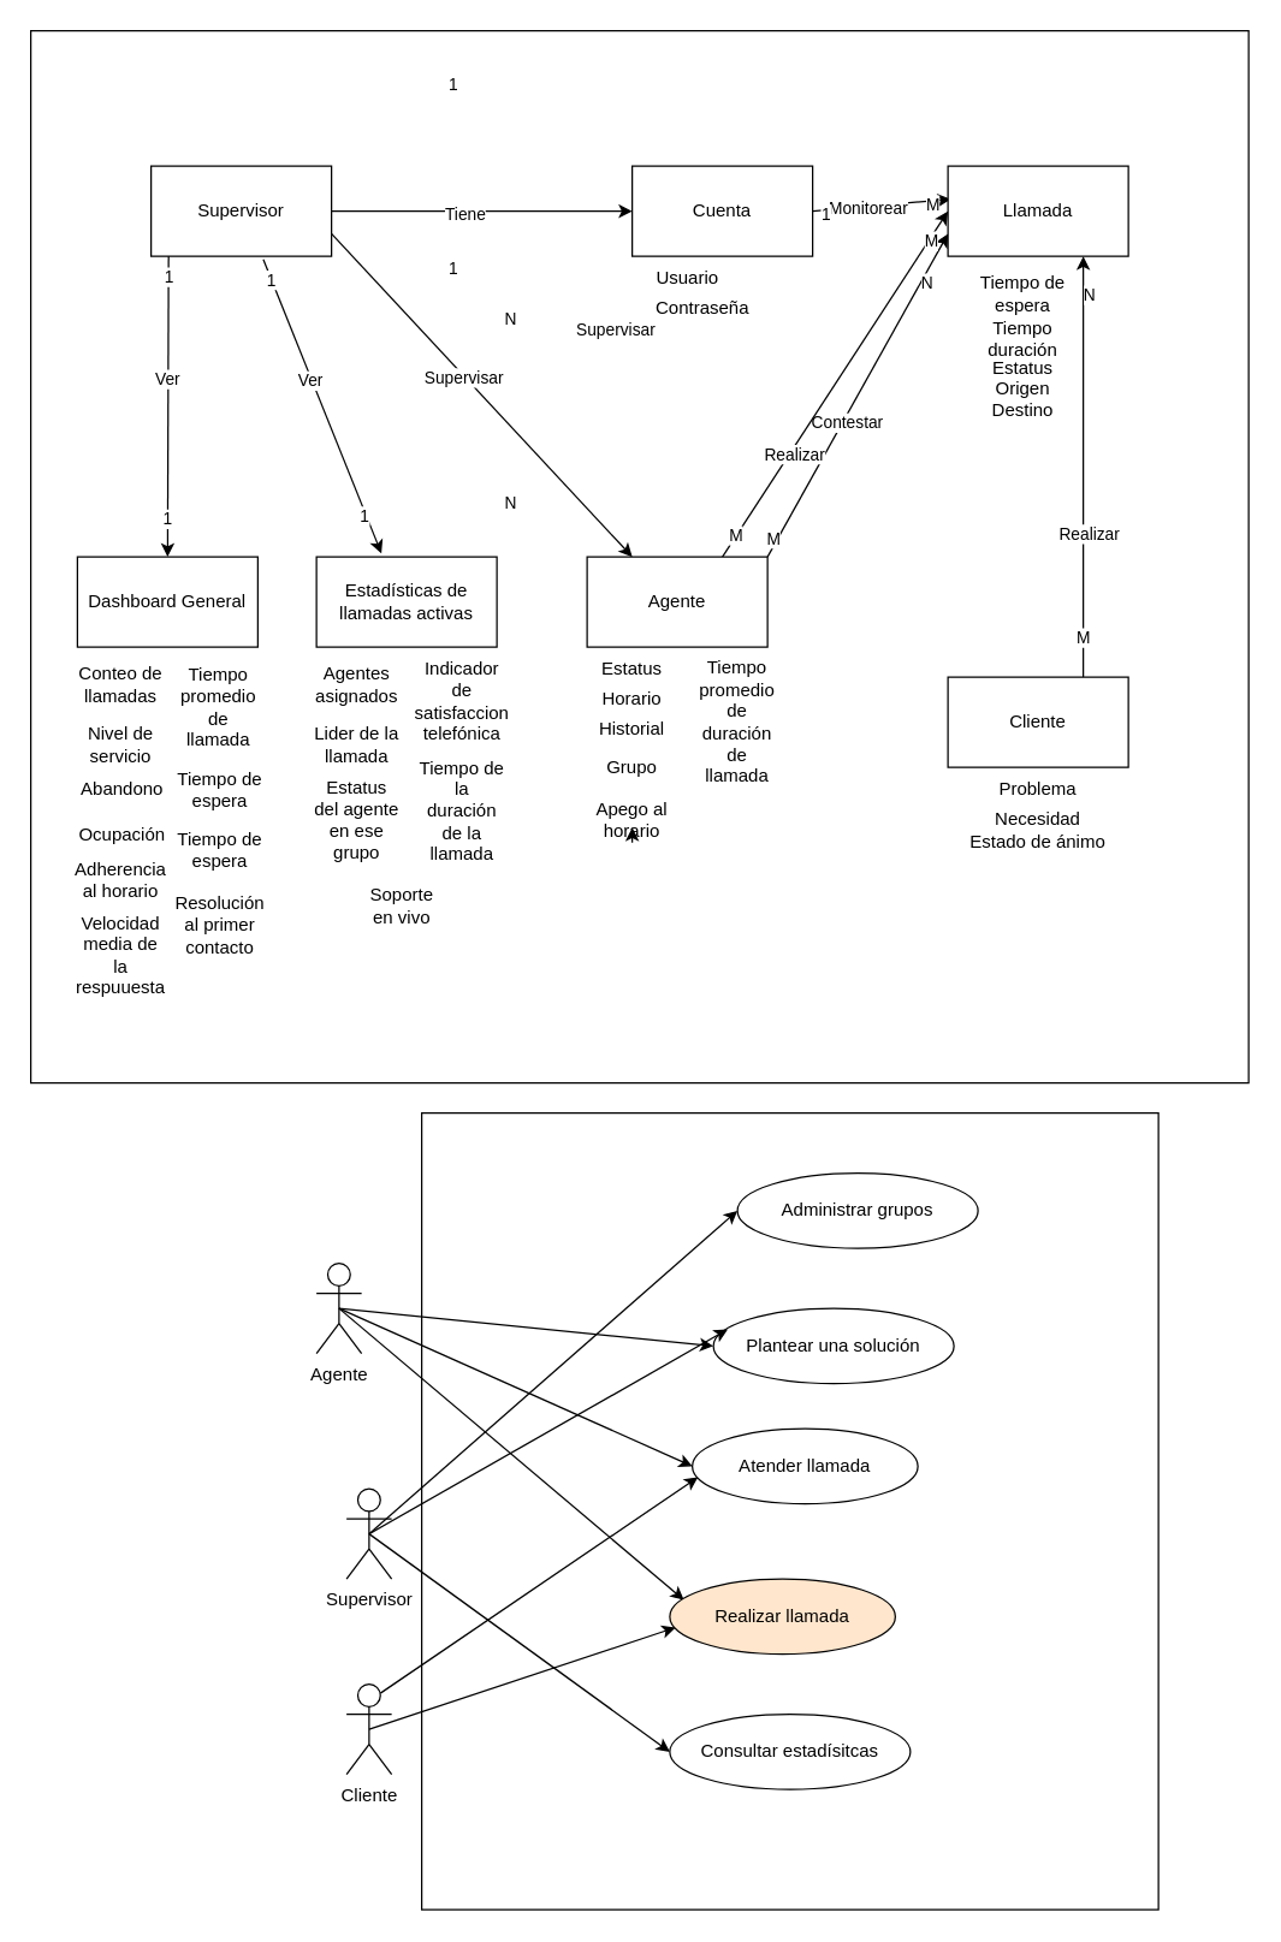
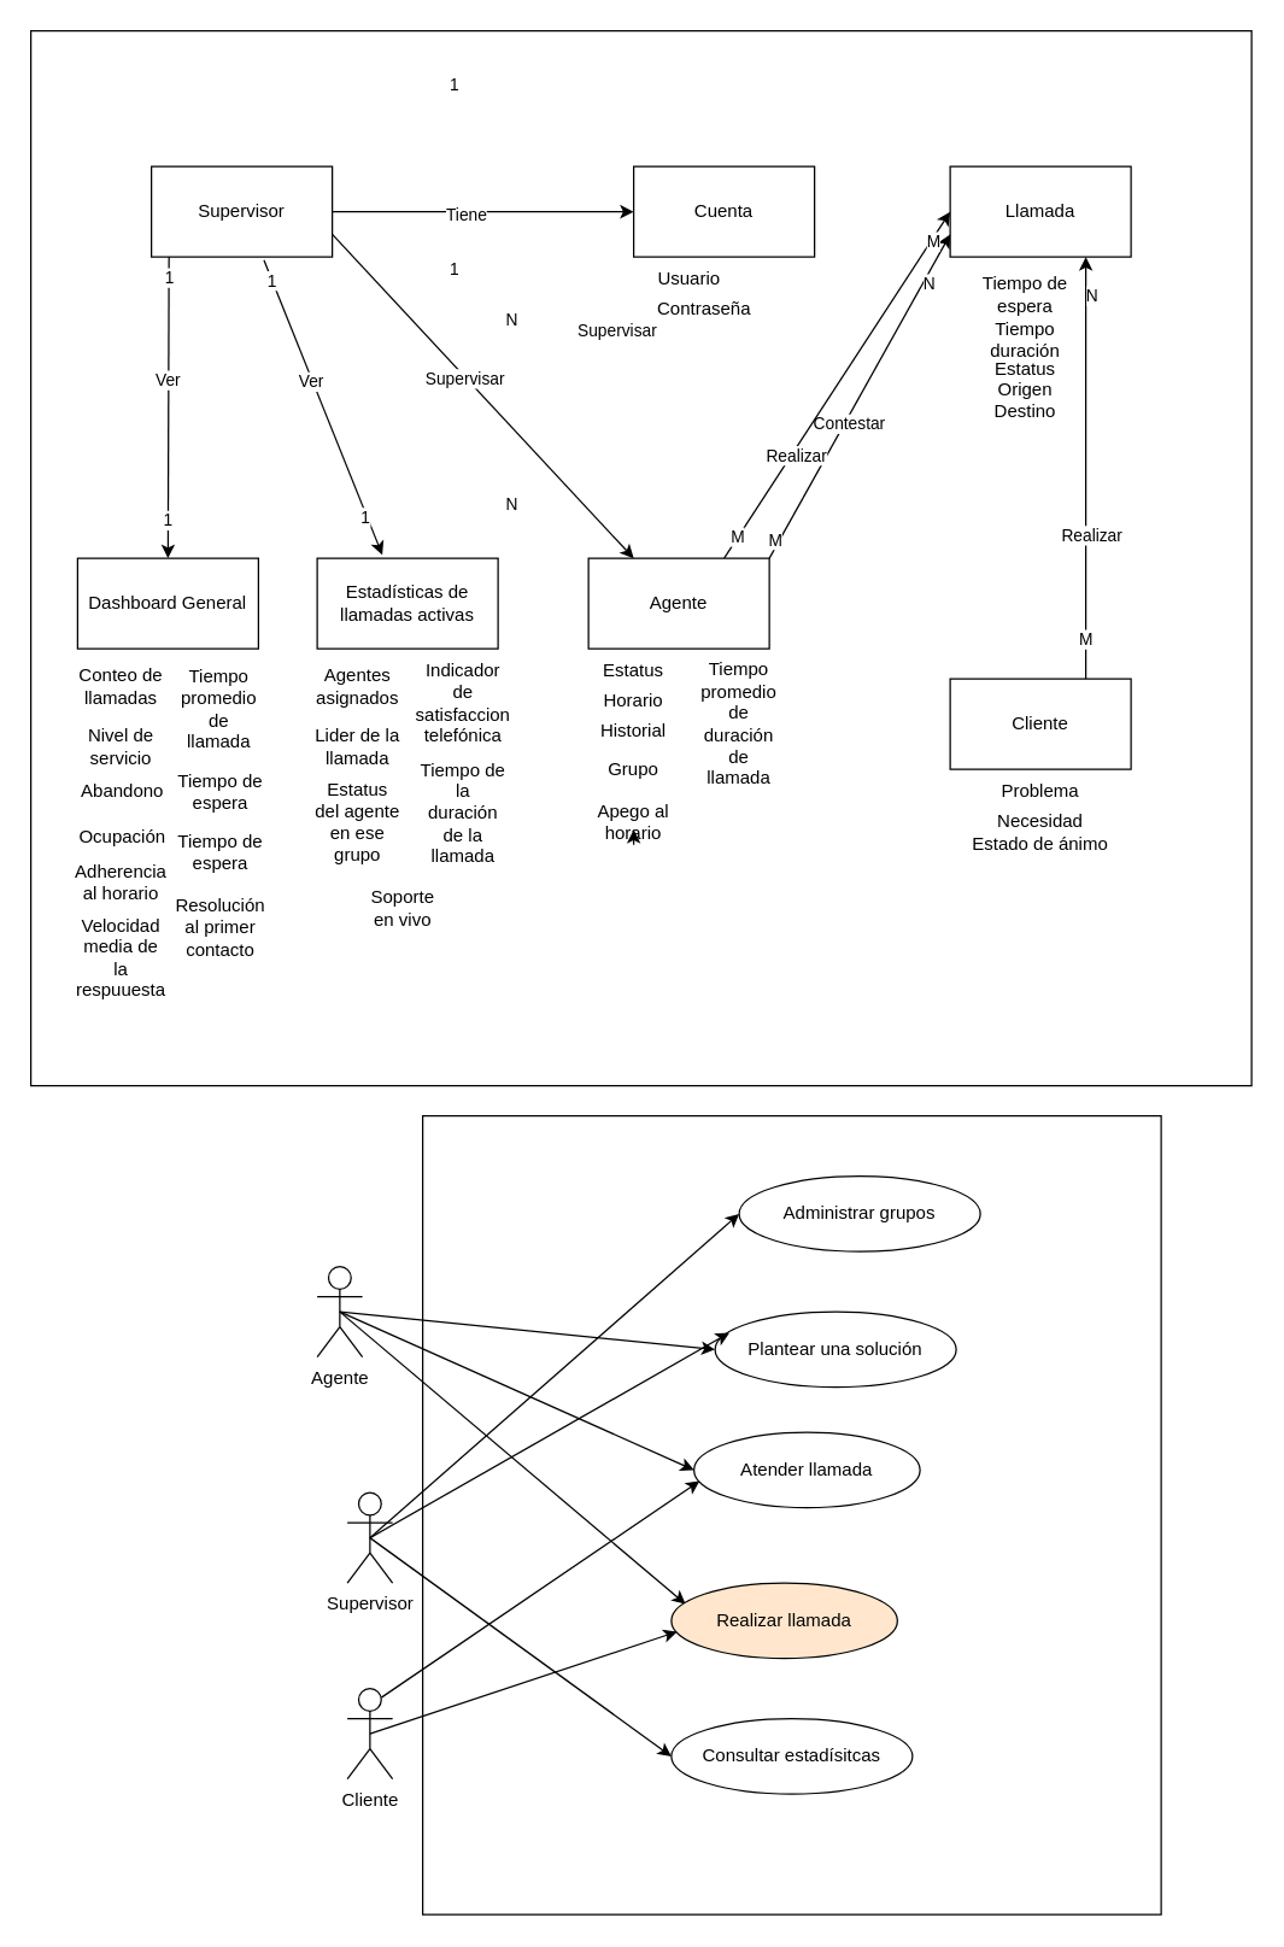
- <mxCell id="3" style="edgeStyle=none;html=1;entryX=0.017;entryY=0.367;entryDx=0;entryDy=0;entryPerimeter=0;exitX=1;exitY=0.5;exitDx=0;exitDy=0;" parent="1" source="61" target="16" edge="1"><mxGeometry relative="1" as="geometry" /></mxCell>
- <mxCell id="4" value="Monitorear" style="edgeLabel;html=1;align=center;verticalAlign=middle;resizable=0;points=[];" parent="3" vertex="1" connectable="0"><mxGeometry x="-0.198" y="-1" relative="1" as="geometry"><mxPoint as="offset" /></mxGeometry></mxCell>
- <mxCell id="5" value="1" style="edgeLabel;html=1;align=center;verticalAlign=middle;resizable=0;points=[];" parent="3" vertex="1" connectable="0"><mxGeometry x="-0.824" y="-2" relative="1" as="geometry"><mxPoint as="offset" /></mxGeometry></mxCell>
- <mxCell id="6" value="M" style="edgeLabel;html=1;align=center;verticalAlign=middle;resizable=0;points=[];" parent="3" vertex="1" connectable="0"><mxGeometry x="0.725" y="-2" relative="1" as="geometry"><mxPoint as="offset" /></mxGeometry></mxCell>
